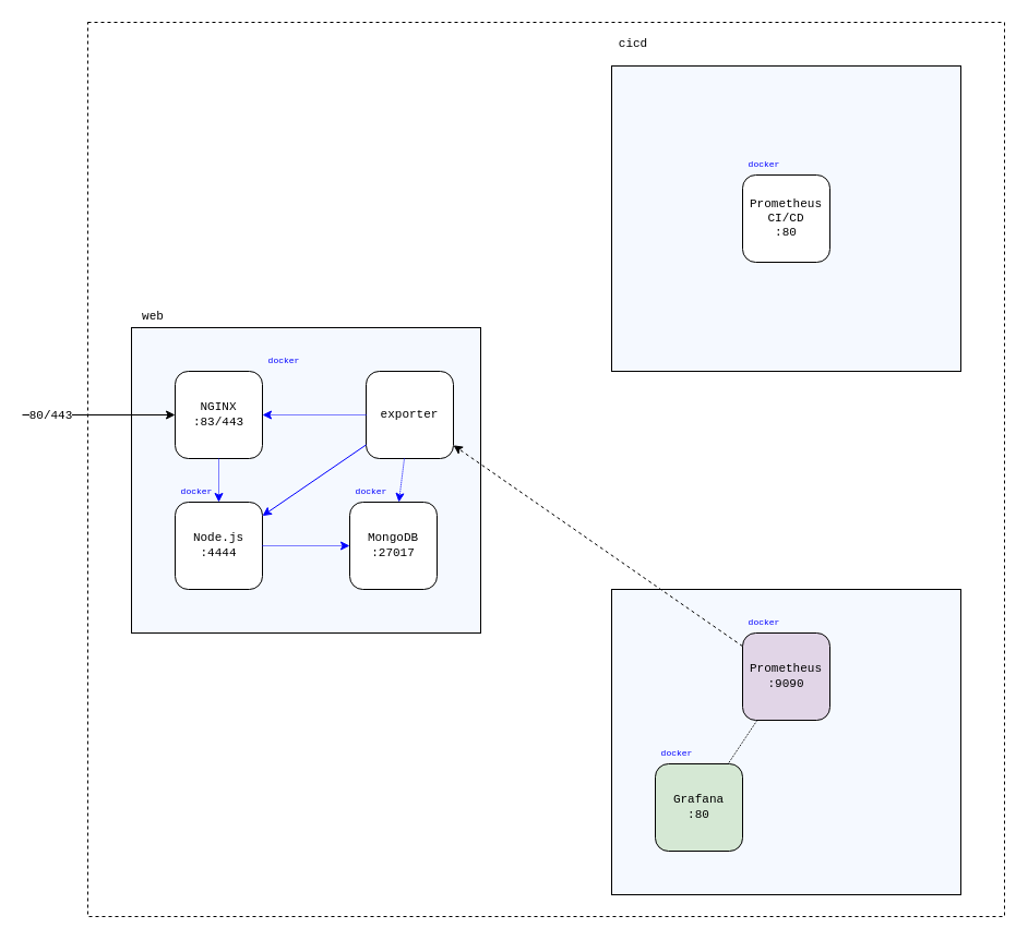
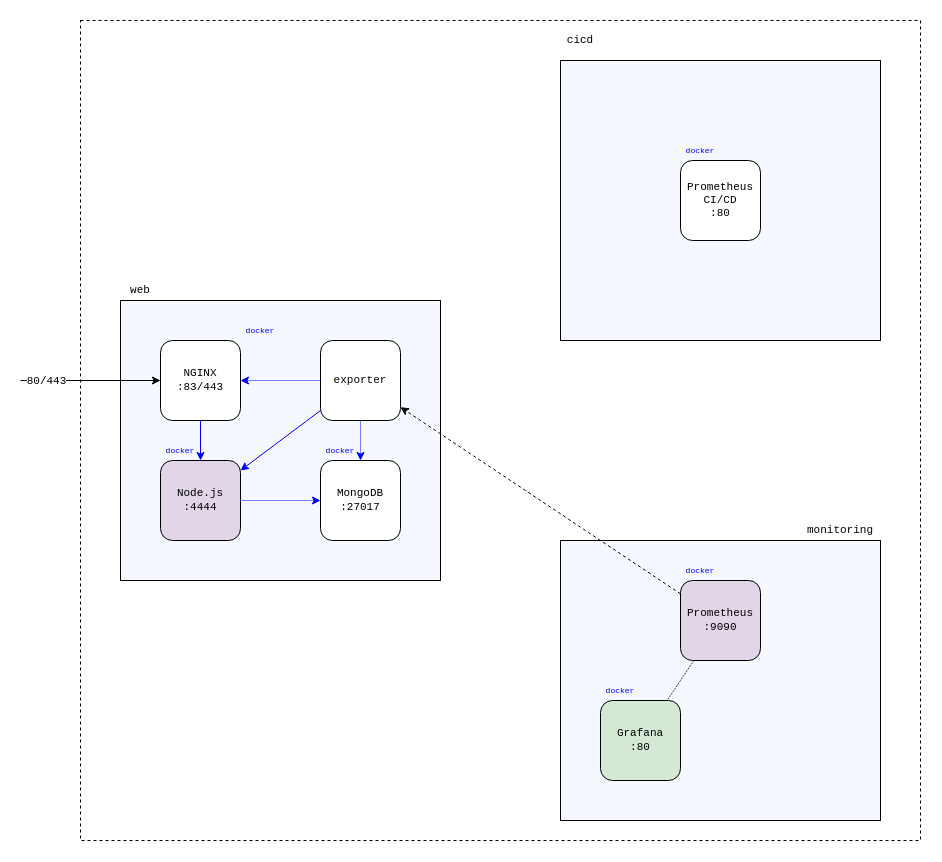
- <mxCell id="27" value="exporter" style="rounded=1;whiteSpace=wrap;html=1;fontFamily=Courier New;fontSize=11;" vertex="1" parent="1"><mxGeometry x="335" y="340" width="80" height="80" as="geometry" /></mxCell>
+ <mxCell id="27" value="exporter" style="rounded=1;whiteSpace=wrap;html=1;fontFamily=Courier New;fontSize=11;" vertex="1" parent="1"><mxGeometry x="320" y="340" width="80" height="80" as="geometry" /></mxCell>
- <mxCell id="23" value="" style="endArrow=classic;html=1;fontFamily=Courier New;fontSize=11;fontColor=#000000;strokeColor=#0000FF;dashed=1;dashPattern=1 1;" edge="1" parent="1" source="4" target="5"><mxGeometry width="50" height="50" relative="1" as="geometry"><mxPoint x="260" y="490" as="sourcePoint" /><mxPoint x="310" y="440" as="targetPoint" /></mxGeometry></mxCell>
+ <mxCell id="23" value="" style="endArrow=classic;html=1;fontFamily=Courier New;fontSize=11;fontColor=#000000;strokeColor=#0000FF;dashed=0;dashPattern=1 1;" edge="1" parent="1" source="4" target="5"><mxGeometry width="50" height="50" relative="1" as="geometry"><mxPoint x="260" y="490" as="sourcePoint" /><mxPoint x="310" y="440" as="targetPoint" /></mxGeometry></mxCell>
- <mxCell id="5" value="Node.js&lt;br&gt;:4444" style="rounded=1;whiteSpace=wrap;html=1;fontFamily=Courier New;fontSize=11;" vertex="1" parent="1"><mxGeometry x="160" y="460" width="80" height="80" as="geometry" /></mxCell>
+ <mxCell id="5" value="Node.js&lt;br&gt;:4444" style="rounded=1;whiteSpace=wrap;html=1;fontFamily=Courier New;fontSize=11;fillColor=#e1d5e7;" vertex="1" parent="1"><mxGeometry x="160" y="460" width="80" height="80" as="geometry" /></mxCell>
+ <mxCell id="14" value="monitoring" style="text;html=1;strokeColor=none;fillColor=none;align=center;verticalAlign=middle;whiteSpace=wrap;rounded=0;fontFamily=Courier New;fontSize=11;" vertex="1" parent="1"><mxGeometry x="800" y="520" width="80" height="20" as="geometry" /></mxCell>
